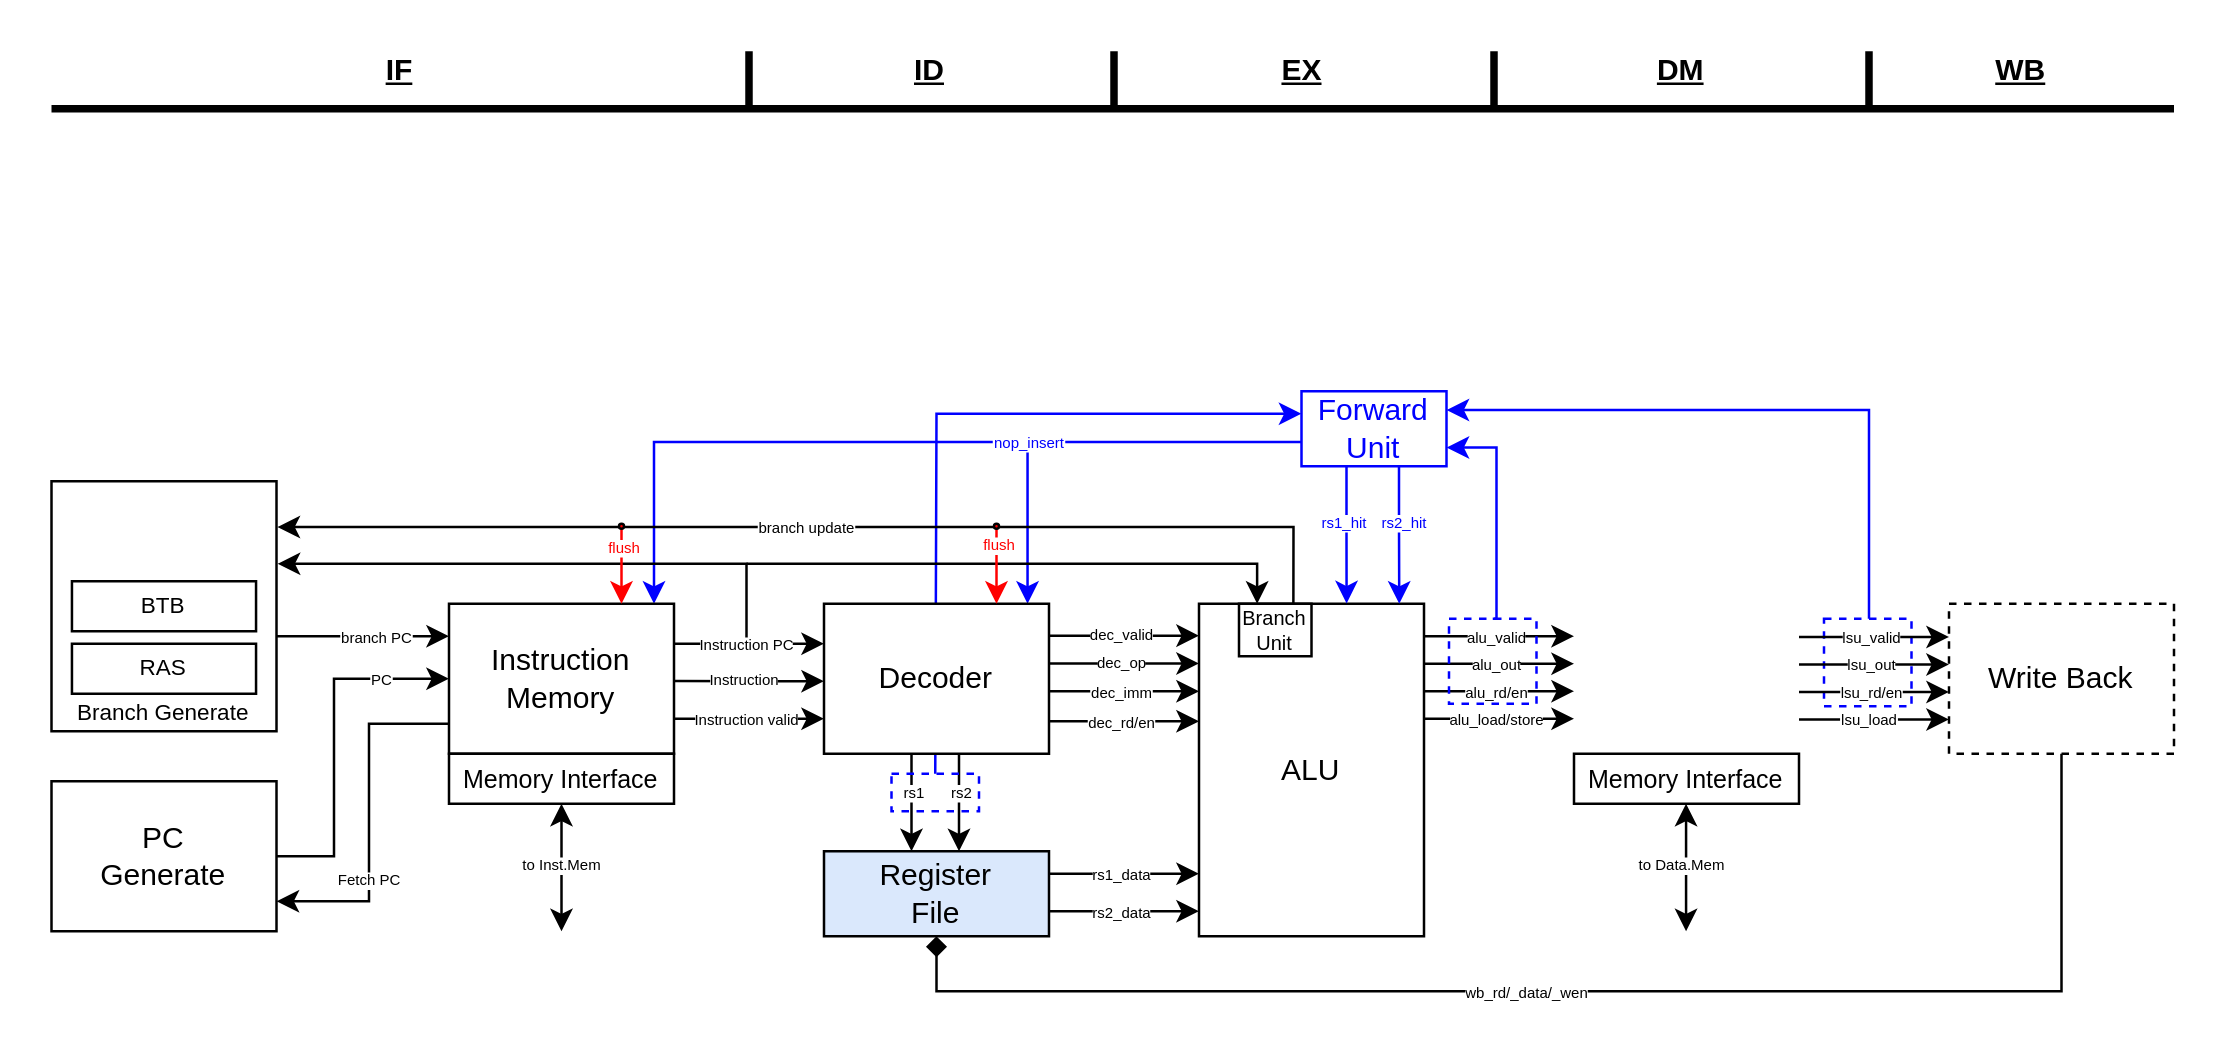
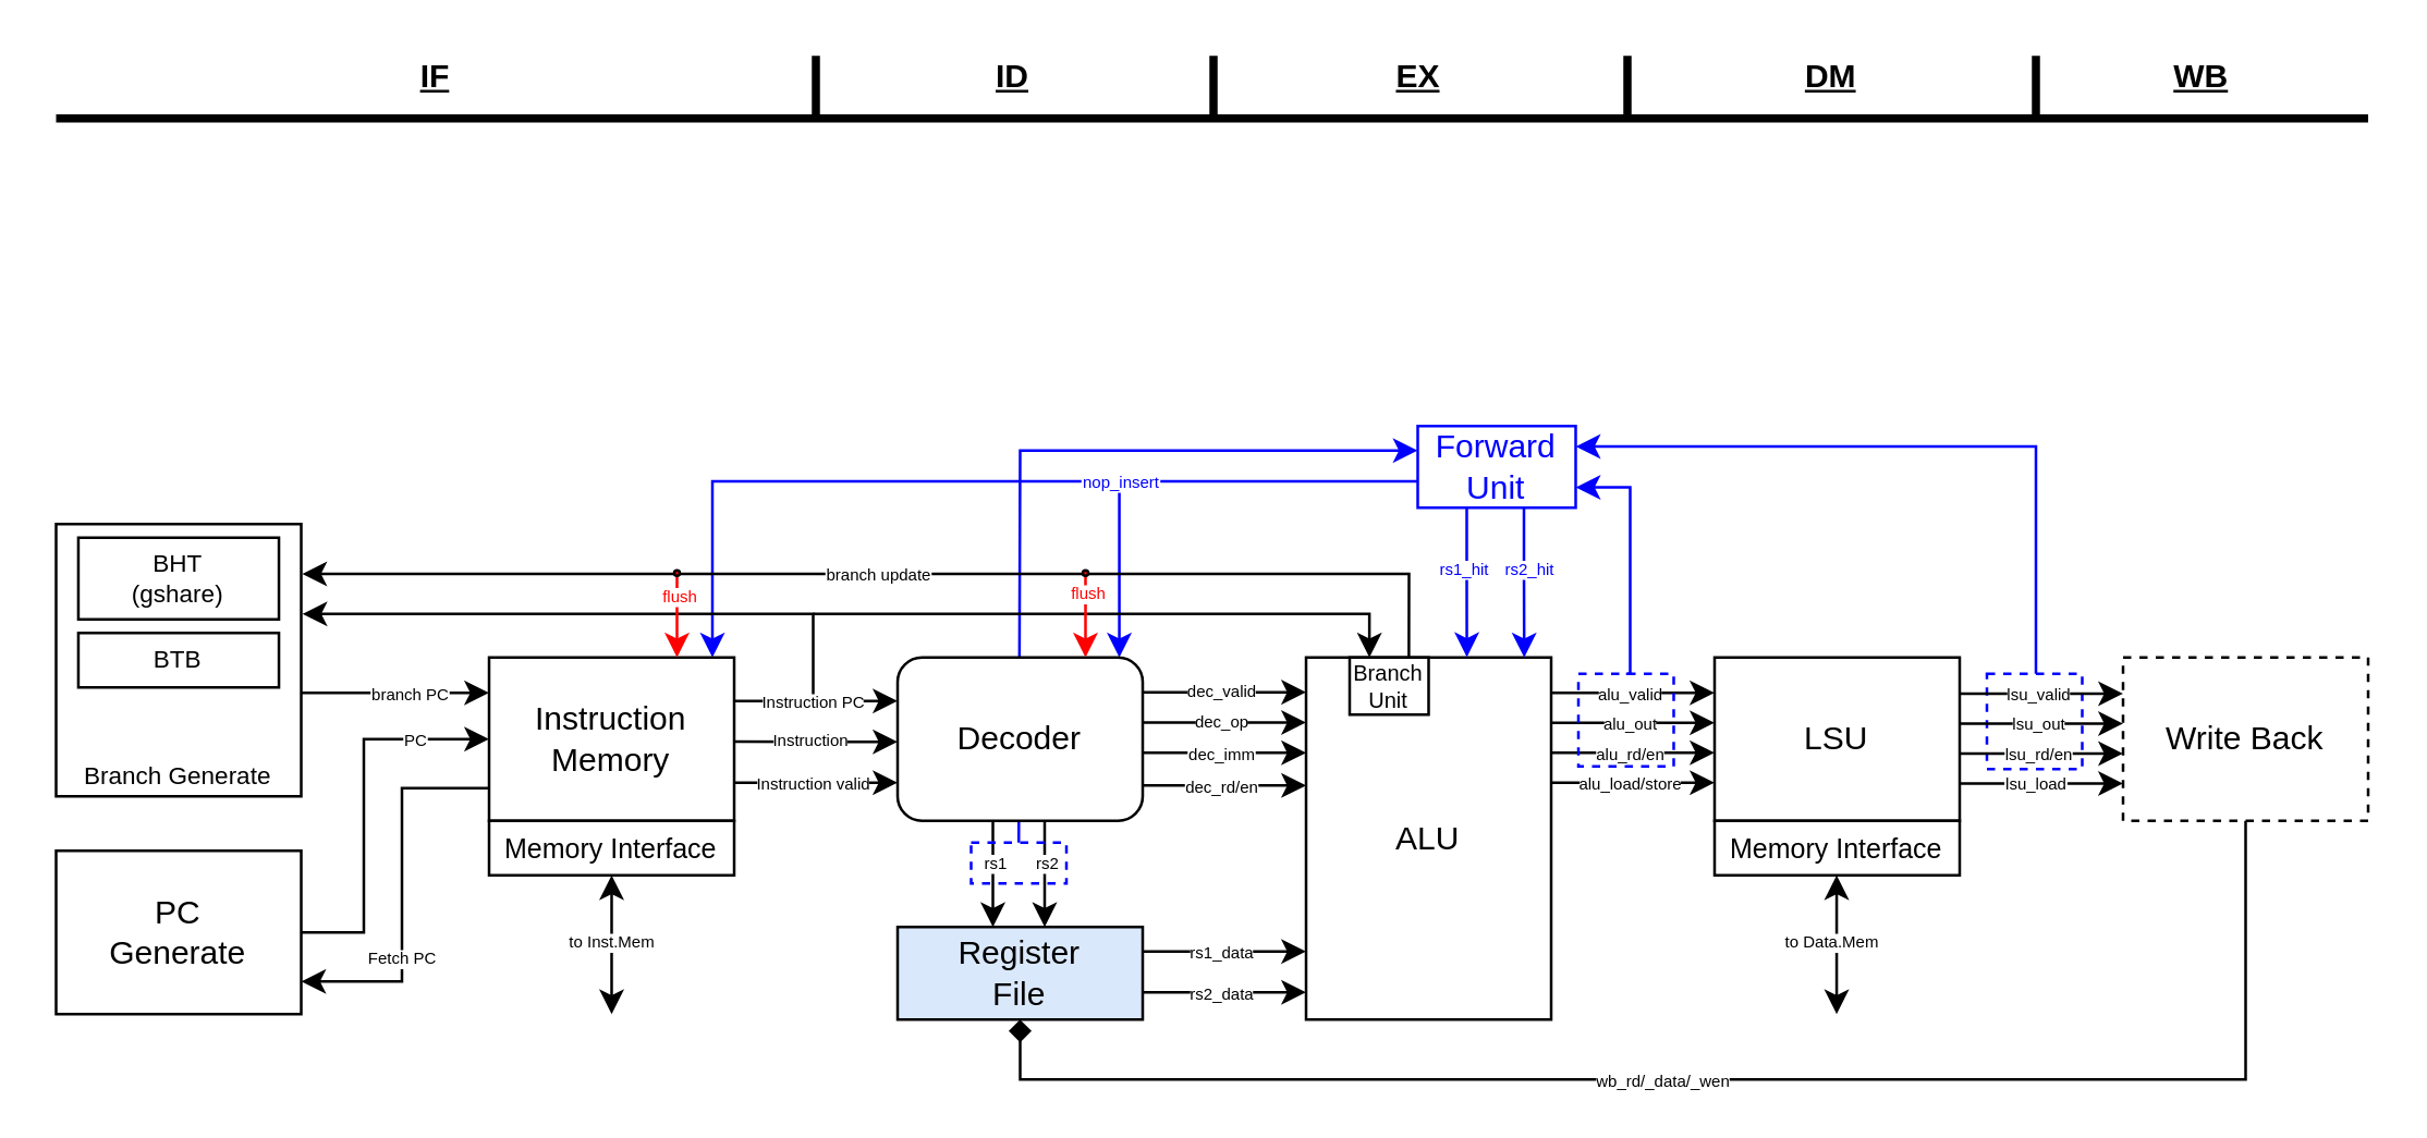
+ <mxCell id="56" value="BHT&lt;div&gt;(gshare)&lt;/div&gt;" style="rounded=0;whiteSpace=wrap;html=1;fontSize=9;" parent="54" vertex="1"><mxGeometry x="8.182" y="5" width="73.636" height="30" as="geometry" /></mxCell>
- <mxCell id="58" value="RAS" style="rounded=0;whiteSpace=wrap;html=1;fontSize=9;" parent="54" vertex="1"><mxGeometry x="8.182" y="65" width="73.636" height="20" as="geometry" /></mxCell>
- <mxCell id="11" value="Decoder" style="rounded=0;whiteSpace=wrap;html=1;noLabel=0;" parent="3" vertex="1"><mxGeometry x="309" y="85" width="90" height="60" as="geometry" /></mxCell>
+ <mxCell id="11" value="Decoder" style="whiteSpace=wrap;html=1;noLabel=0;rounded=1;" parent="3" vertex="1"><mxGeometry x="309" y="85" width="90" height="60" as="geometry" /></mxCell>
+ <mxCell id="39" value="LSU" style="rounded=0;whiteSpace=wrap;html=1;noLabel=0;" parent="38" vertex="1"><mxGeometry width="90" height="60" as="geometry" /></mxCell>
